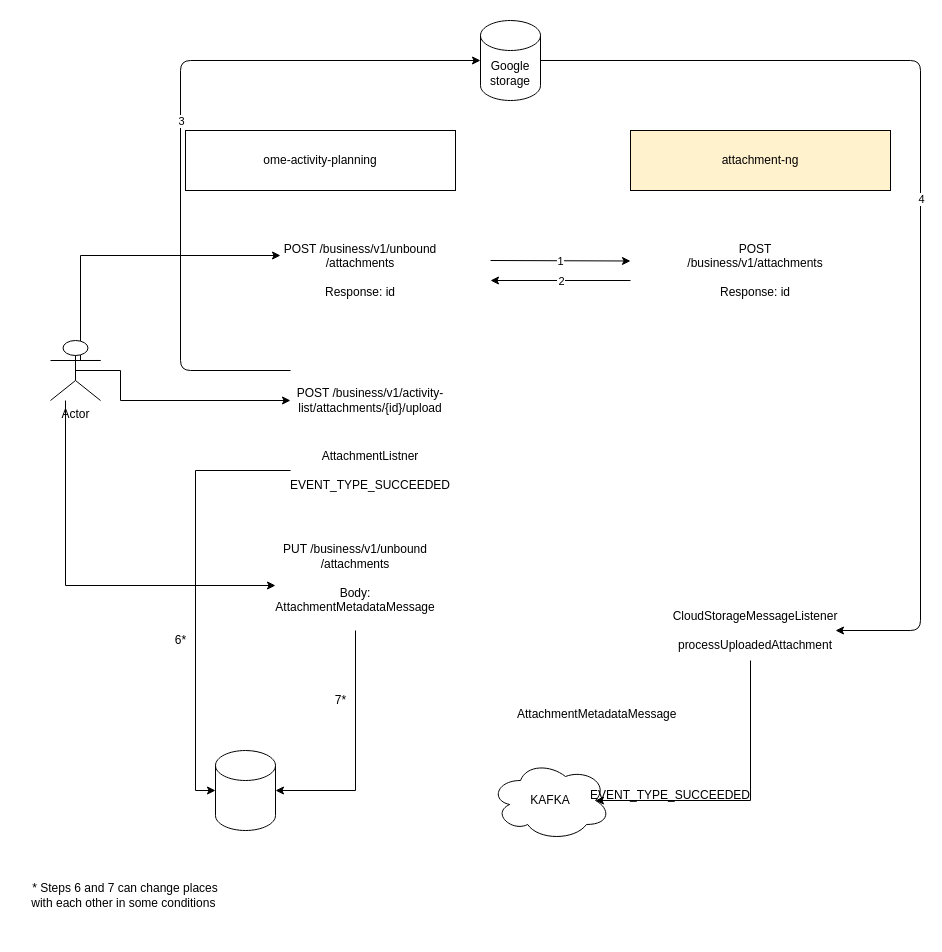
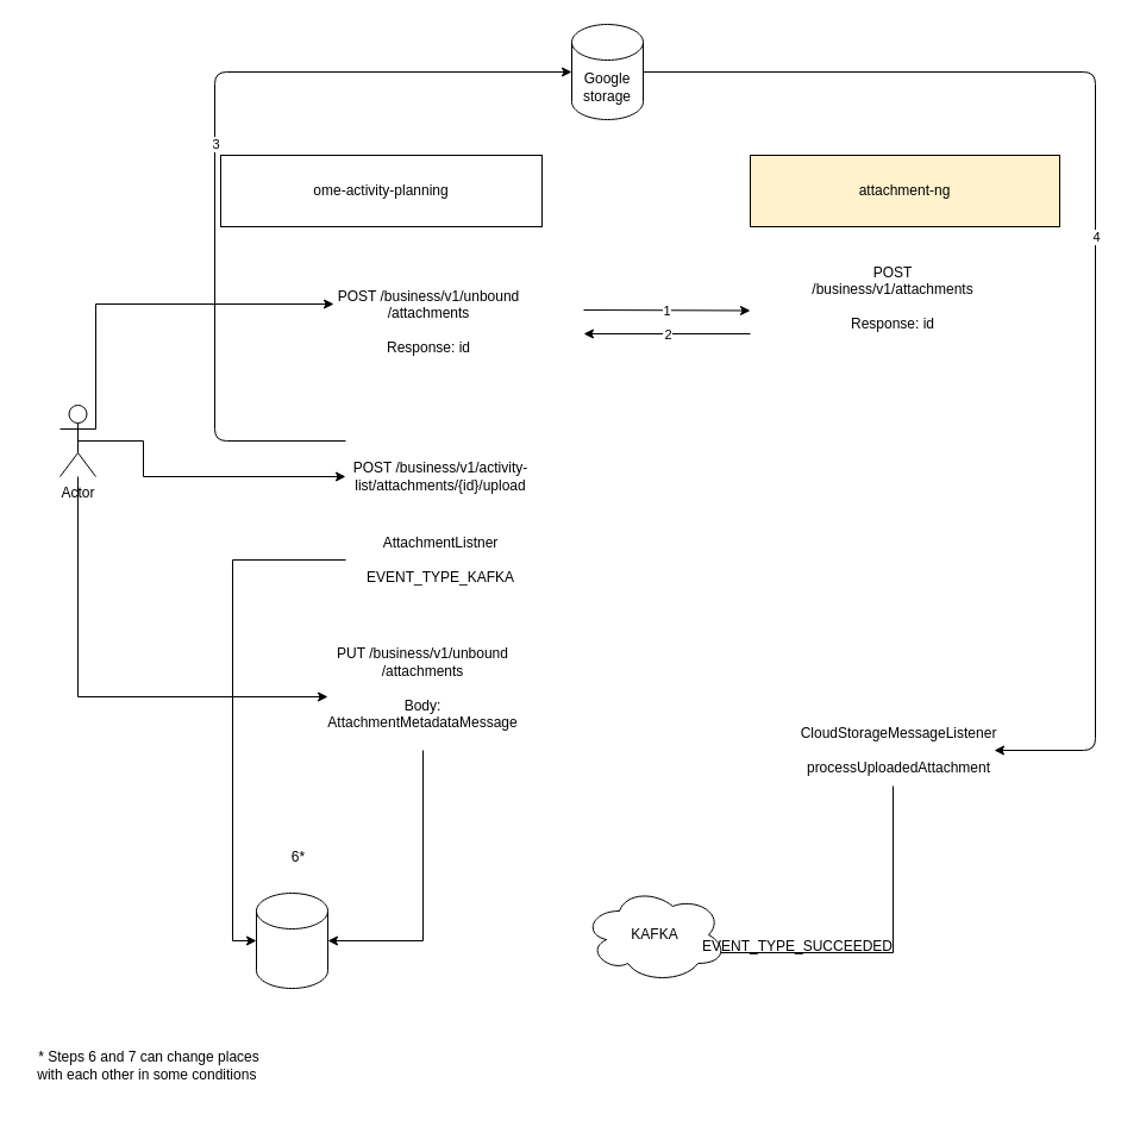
- <mxCell id="6" value="POST /business/v1/attachments&lt;br&gt;&lt;br&gt;Response: id" style="text;html=1;strokeColor=none;fillColor=none;align=center;verticalAlign=middle;whiteSpace=wrap;rounded=0;" vertex="1" parent="1"><mxGeometry x="675" y="240" width="160" height="60" as="geometry" /></mxCell>
+ <mxCell id="6" value="POST /business/v1/attachments&lt;br&gt;&lt;br&gt;Response: id" style="text;html=1;strokeColor=none;fillColor=none;align=center;verticalAlign=middle;whiteSpace=wrap;rounded=0;" vertex="1" parent="1"><mxGeometry x="670" y="220" width="160" height="60" as="geometry" /></mxCell>
- <mxCell id="31" value="Actor" style="shape=umlActor;verticalLabelPosition=bottom;verticalAlign=top;html=1;outlineConnect=0;" vertex="1" parent="1"><mxGeometry x="50" y="340" width="50" height="60" as="geometry" /></mxCell>
+ <mxCell id="31" value="Actor" style="shape=umlActor;verticalLabelPosition=bottom;verticalAlign=top;html=1;outlineConnect=0;" vertex="1" parent="1"><mxGeometry x="50" y="340" width="30" height="60" as="geometry" /></mxCell>
- <mxCell id="19" value="AttachmentListner&lt;br&gt;&lt;br&gt;EVENT_TYPE_SUCCEEDED" style="text;html=1;strokeColor=none;fillColor=none;align=center;verticalAlign=middle;whiteSpace=wrap;rounded=0;" vertex="1" parent="1"><mxGeometry x="290" y="440" width="160" height="60" as="geometry" /></mxCell>
+ <mxCell id="19" value="AttachmentListner&lt;br&gt;&lt;br&gt;EVENT_TYPE_KAFKA" style="text;html=1;strokeColor=none;fillColor=none;align=center;verticalAlign=middle;whiteSpace=wrap;rounded=0;" vertex="1" parent="1"><mxGeometry x="290" y="440" width="160" height="60" as="geometry" /></mxCell>
- <mxCell id="26" value="6*" style="text;html=1;align=center;verticalAlign=middle;resizable=0;points=[];autosize=1;strokeColor=none;" vertex="1" parent="1"><mxGeometry x="165" y="630" width="30" height="20" as="geometry" /></mxCell>
+ <mxCell id="26" value="6*" style="text;html=1;align=center;verticalAlign=middle;resizable=0;points=[];autosize=1;strokeColor=none;" vertex="1" parent="1"><mxGeometry x="235" y="710" width="30" height="20" as="geometry" /></mxCell>
- <mxCell id="27" value="7*" style="text;html=1;align=center;verticalAlign=middle;resizable=0;points=[];autosize=1;strokeColor=none;" vertex="1" parent="1"><mxGeometry x="325" y="690" width="30" height="20" as="geometry" /></mxCell>
- <mxCell id="23" value="AttachmentMetadataMessage" style="text;whiteSpace=wrap;html=1;" vertex="1" parent="1"><mxGeometry x="515" y="700" width="180" height="30" as="geometry" /></mxCell>
- <mxCell id="21" value="KAFKA" style="ellipse;shape=cloud;whiteSpace=wrap;html=1;" vertex="1" parent="1"><mxGeometry x="490" y="760" width="120" height="80" as="geometry" /></mxCell>
+ <mxCell id="21" value="KAFKA" style="ellipse;shape=cloud;whiteSpace=wrap;html=1;" vertex="1" parent="1"><mxGeometry x="490" y="745" width="120" height="80" as="geometry" /></mxCell>
